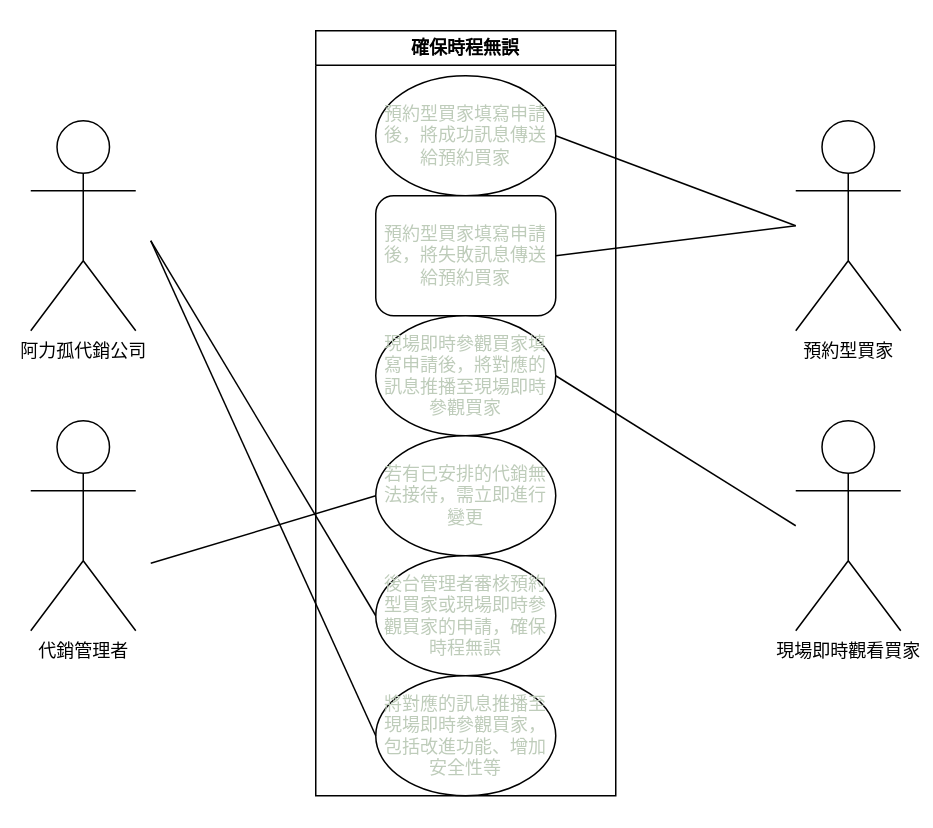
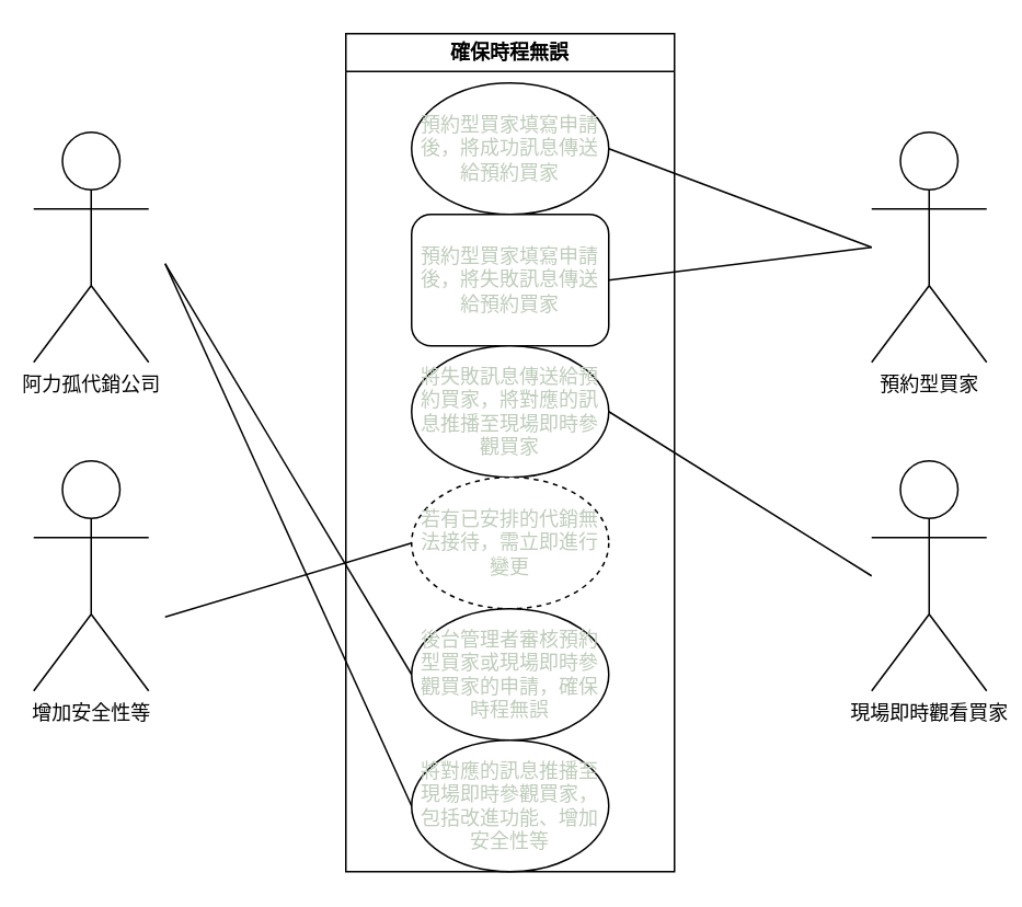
- <mxCell id="5" value="現場即時參觀買家填寫申請後，將對應的訊息推播至現場即時參觀買家" style="ellipse;whiteSpace=wrap;html=1;fontColor=#BECCBA;fillColor=default;" vertex="1" parent="2"><mxGeometry x="40" y="190" width="120" height="80" as="geometry" /></mxCell>
+ <mxCell id="5" value="將失敗訊息傳送給預約買家，將對應的訊息推播至現場即時參觀買家" style="ellipse;whiteSpace=wrap;html=1;fontColor=#BECCBA;fillColor=default;" vertex="1" parent="2"><mxGeometry x="40" y="190" width="120" height="80" as="geometry" /></mxCell>
- <mxCell id="6" value="若有已安排的代銷無法接待，需立即進行變更" style="ellipse;whiteSpace=wrap;html=1;fontColor=#BECCBA;fillColor=default;" vertex="1" parent="2"><mxGeometry x="40" y="270" width="120" height="80" as="geometry" /></mxCell>
+ <mxCell id="6" value="若有已安排的代銷無法接待，需立即進行變更" style="ellipse;whiteSpace=wrap;html=1;fontColor=#BECCBA;fillColor=default;dashed=1;" vertex="1" parent="2"><mxGeometry x="40" y="270" width="120" height="80" as="geometry" /></mxCell>
- <mxCell id="12" value="代銷管理者" style="shape=umlActor;verticalLabelPosition=bottom;verticalAlign=top;html=1;outlineConnect=0;" vertex="1" parent="1"><mxGeometry x="20" y="280" width="70" height="140" as="geometry" /></mxCell>
+ <mxCell id="12" value="增加安全性等" style="shape=umlActor;verticalLabelPosition=bottom;verticalAlign=top;html=1;outlineConnect=0;" vertex="1" parent="1"><mxGeometry x="20" y="280" width="70" height="140" as="geometry" /></mxCell>
